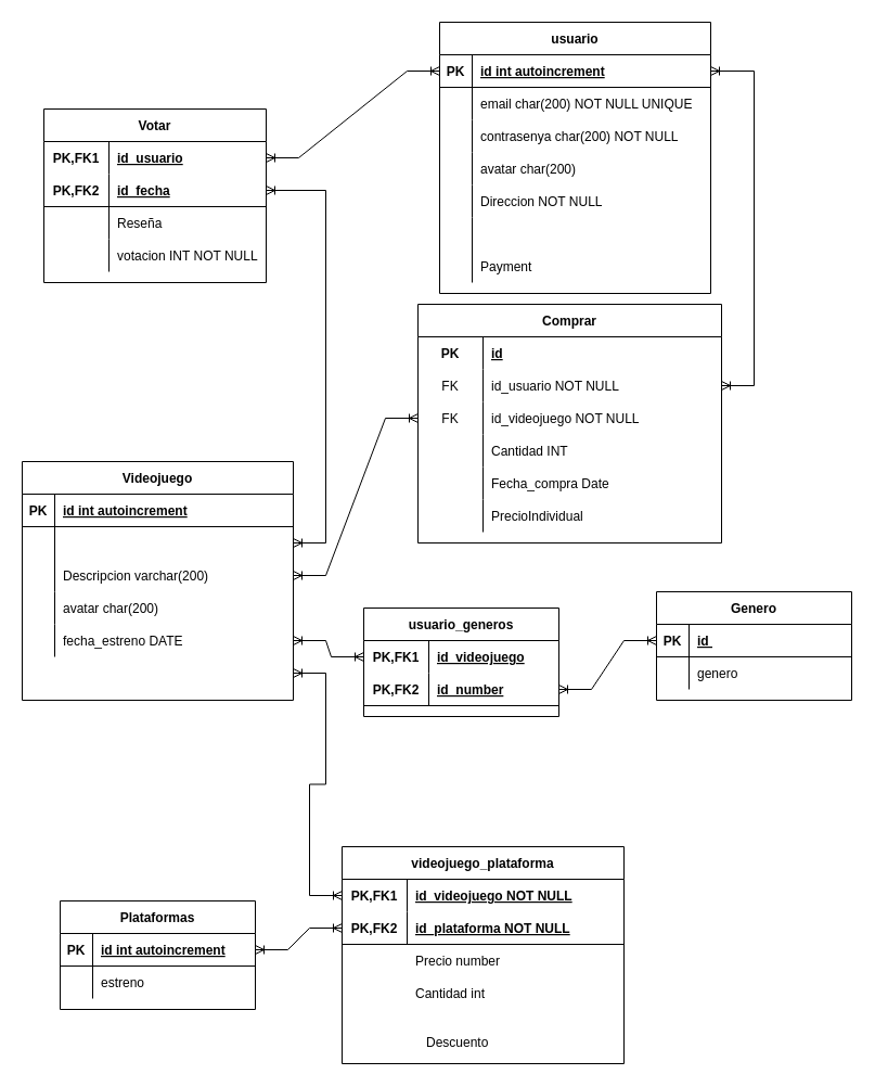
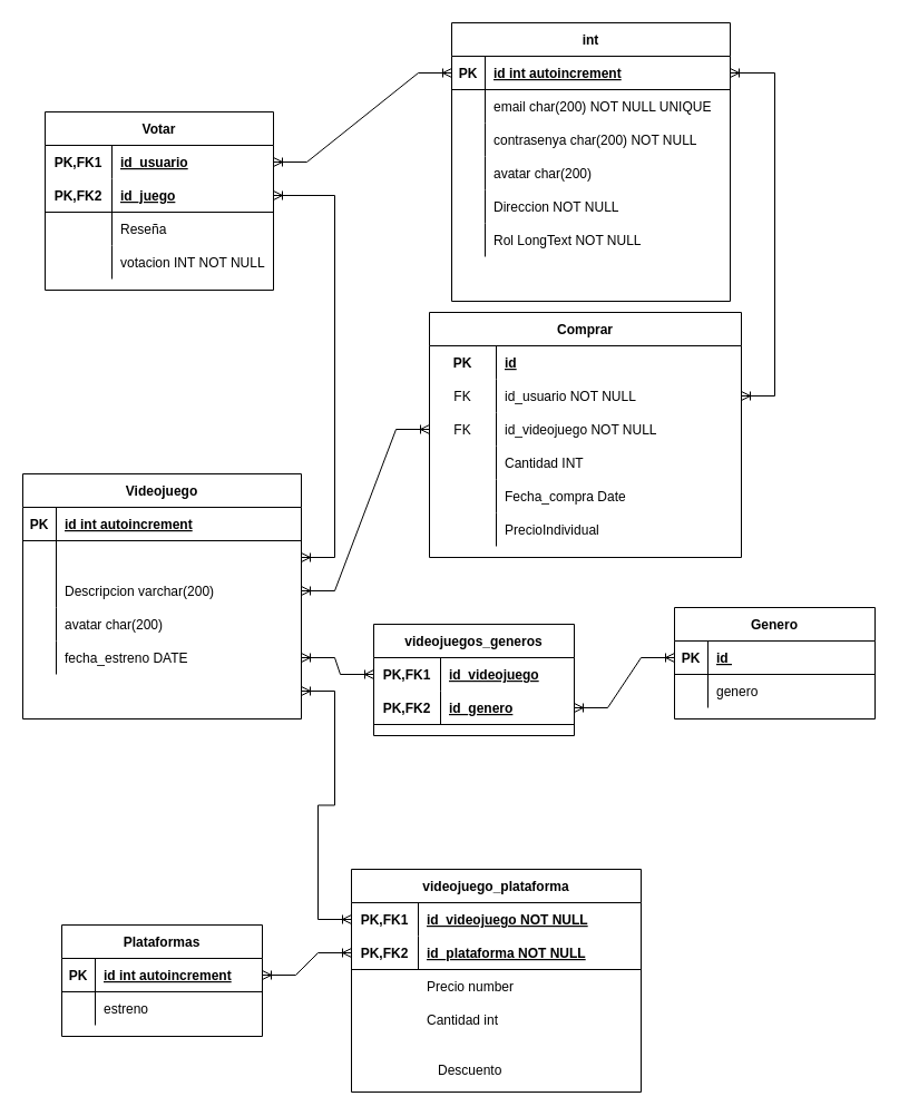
- <mxCell id="2" value="usuario" style="shape=table;startSize=30;container=1;collapsible=1;childLayout=tableLayout;fixedRows=1;rowLines=0;fontStyle=1;align=center;resizeLast=1;" parent="1" vertex="1"><mxGeometry x="405" y="20" width="250" height="250" as="geometry" /></mxCell>
+ <mxCell id="2" value="int" style="shape=table;startSize=30;container=1;collapsible=1;childLayout=tableLayout;fixedRows=1;rowLines=0;fontStyle=1;align=center;resizeLast=1;" parent="1" vertex="1"><mxGeometry x="405" y="20" width="250" height="250" as="geometry" /></mxCell>
- <mxCell id="79" value="id_fecha" style="shape=partialRectangle;connectable=0;fillColor=none;top=0;left=0;bottom=0;right=0;align=left;spacingLeft=6;fontStyle=5;overflow=hidden;" parent="77" vertex="1"><mxGeometry x="60" width="145" height="30" as="geometry"><mxRectangle width="145" height="30" as="alternateBounds" /></mxGeometry></mxCell>
+ <mxCell id="79" value="id_juego" style="shape=partialRectangle;connectable=0;fillColor=none;top=0;left=0;bottom=0;right=0;align=left;spacingLeft=6;fontStyle=5;overflow=hidden;" parent="77" vertex="1"><mxGeometry x="60" width="145" height="30" as="geometry"><mxRectangle width="145" height="30" as="alternateBounds" /></mxGeometry></mxCell>
+ <mxCell id="20" value="Rol LongText NOT NULL" style="shape=partialRectangle;overflow=hidden;connectable=0;fillColor=none;top=0;left=0;bottom=0;right=0;align=left;spacingLeft=6;" parent="18" vertex="1"><mxGeometry x="30" width="220" height="30" as="geometry"><mxRectangle width="220" height="30" as="alternateBounds" /></mxGeometry></mxCell>
- <mxCell id="23" value="Payment" style="shape=partialRectangle;overflow=hidden;connectable=0;fillColor=none;top=0;left=0;bottom=0;right=0;align=left;spacingLeft=6;" parent="21" vertex="1"><mxGeometry x="30" width="220" height="30" as="geometry"><mxRectangle width="220" height="30" as="alternateBounds" /></mxGeometry></mxCell>
- <mxCell id="64" value="usuario_generos" style="shape=table;startSize=30;container=1;collapsible=1;childLayout=tableLayout;fixedRows=1;rowLines=0;fontStyle=1;align=center;resizeLast=1;" parent="1" vertex="1"><mxGeometry x="335" y="560" width="180" height="100" as="geometry" /></mxCell>
+ <mxCell id="64" value="videojuegos_generos" style="shape=table;startSize=30;container=1;collapsible=1;childLayout=tableLayout;fixedRows=1;rowLines=0;fontStyle=1;align=center;resizeLast=1;" parent="1" vertex="1"><mxGeometry x="335" y="560" width="180" height="100" as="geometry" /></mxCell>
- <mxCell id="70" value="id_number" style="shape=partialRectangle;connectable=0;fillColor=none;top=0;left=0;bottom=0;right=0;align=left;spacingLeft=6;fontStyle=5;overflow=hidden;" parent="68" vertex="1"><mxGeometry x="60" width="120" height="30" as="geometry"><mxRectangle width="120" height="30" as="alternateBounds" /></mxGeometry></mxCell>
+ <mxCell id="70" value="id_genero" style="shape=partialRectangle;connectable=0;fillColor=none;top=0;left=0;bottom=0;right=0;align=left;spacingLeft=6;fontStyle=5;overflow=hidden;" parent="68" vertex="1"><mxGeometry x="60" width="120" height="30" as="geometry"><mxRectangle width="120" height="30" as="alternateBounds" /></mxGeometry></mxCell>
